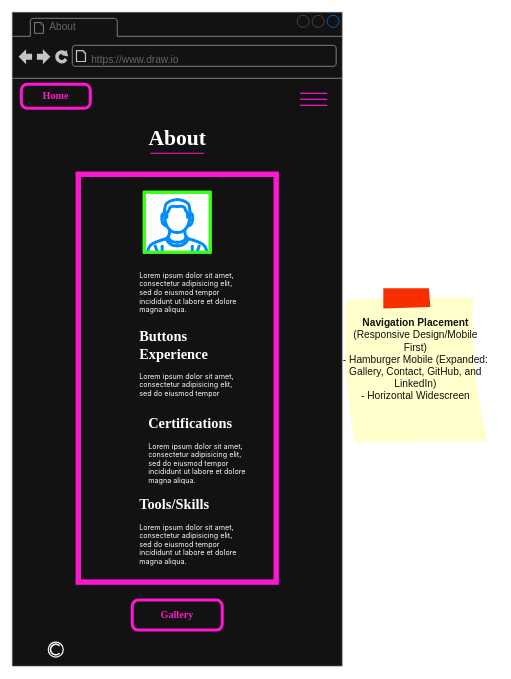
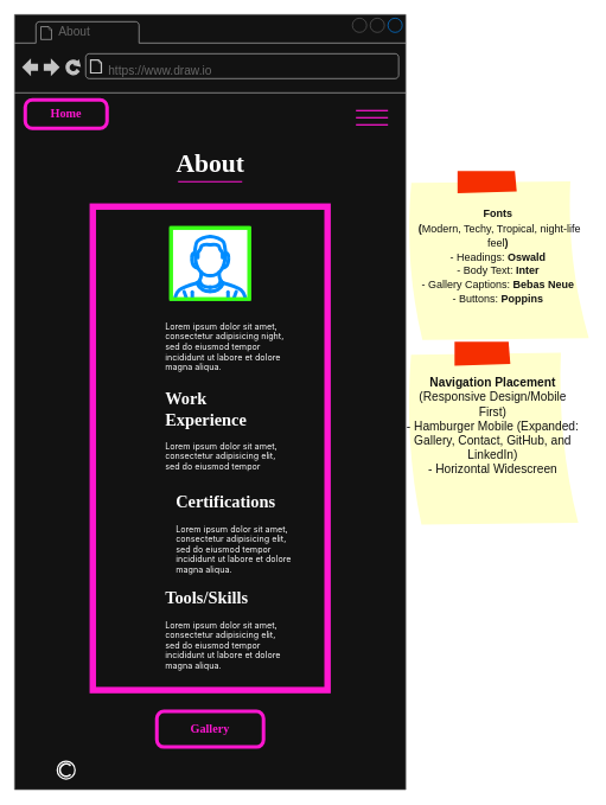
+ <mxCell id="19" value="&lt;b&gt;&lt;font style=&quot;font-size: 15px; color: rgb(18, 18, 18);&quot;&gt;Fonts&lt;/font&gt;&lt;/b&gt;&lt;div&gt;&lt;font style=&quot;font-size: 15px; color: rgb(18, 18, 18);&quot;&gt;&lt;b&gt;&amp;nbsp;(&lt;/b&gt;&lt;span&gt;Modern, Techy, Tropical, night-life feel&lt;/span&gt;&lt;b&gt;)&lt;/b&gt;&lt;br&gt;&lt;div style=&quot;&quot;&gt;&lt;span style=&quot;background-color: transparent;&quot;&gt;- Headings: &lt;b&gt;Oswald&lt;/b&gt;&lt;/span&gt;&lt;/div&gt;&lt;/font&gt;&lt;div style=&quot;&quot;&gt;&lt;font style=&quot;font-size: 15px; color: rgb(18, 18, 18);&quot;&gt;&lt;span&gt;- Body Text: &lt;b&gt;Inter&lt;/b&gt;&lt;/span&gt;&lt;br&gt;&lt;/font&gt;&lt;/div&gt;&lt;div style=&quot;&quot;&gt;&lt;font style=&quot;font-size: 15px; color: rgb(18, 18, 18);&quot;&gt;&lt;span&gt;- Gallery Captions: &lt;b&gt;Bebas Neue&lt;/b&gt;&lt;/span&gt;&lt;span&gt;&lt;br&gt;&lt;/span&gt;&lt;/font&gt;&lt;/div&gt;&lt;div style=&quot;&quot;&gt;&lt;span&gt;&lt;font style=&quot;font-size: 15px; color: rgb(18, 18, 18);&quot;&gt;- Buttons: &lt;b style=&quot;&quot;&gt;Poppins&lt;/b&gt;&lt;/font&gt;&lt;/span&gt;&lt;span style=&quot;color: rgb(102, 102, 102);&quot;&gt;&lt;br&gt;&lt;/span&gt;&lt;/div&gt;&lt;/div&gt;" style="strokeWidth=1;shadow=0;dashed=0;align=center;html=1;shape=mxgraph.mockup.text.stickyNote2;fontColor=#666666;mainText=;fontSize=17;whiteSpace=wrap;fillColor=#ffffcc;strokeColor=#F62E00;" parent="1" vertex="1"><mxGeometry x="570" y="240" width="260" height="240" as="geometry" /></mxCell>
- <mxCell id="10" value="&lt;h1 style=&quot;margin-top: 0px;&quot;&gt;&lt;br&gt;&lt;/h1&gt;&lt;p&gt;&lt;font&gt;&lt;font style=&quot;&quot; data-font-src=&quot;https://fonts.googleapis.com/css?family=Inter&quot; face=&quot;Inter&quot;&gt;&lt;font style=&quot;color: rgb(255, 255, 255);&quot;&gt;Lorem ipsum dolor sit amet, consectetur adipisicing elit, sed do eiusmod tempor incididunt ut labore et dolore magna aliqua&lt;/font&gt;&lt;/font&gt;&lt;font style=&quot;color: rgb(255, 255, 255);&quot;&gt;.&lt;/font&gt;&lt;/font&gt;&lt;/p&gt;" style="text;html=1;whiteSpace=wrap;overflow=hidden;rounded=0;" parent="2" vertex="1"><mxGeometry x="210" y="380" width="180" height="130" as="geometry" /></mxCell>
+ <mxCell id="10" value="&lt;h1 style=&quot;margin-top: 0px;&quot;&gt;&lt;br&gt;&lt;/h1&gt;&lt;p&gt;&lt;font&gt;&lt;font style=&quot;&quot; data-font-src=&quot;https://fonts.googleapis.com/css?family=Inter&quot; face=&quot;Inter&quot;&gt;&lt;font style=&quot;color: rgb(255, 255, 255);&quot;&gt;Lorem ipsum dolor sit amet, consectetur adipisicing night, sed do eiusmod tempor incididunt ut labore et dolore magna aliqua&lt;/font&gt;&lt;/font&gt;&lt;font style=&quot;color: rgb(255, 255, 255);&quot;&gt;.&lt;/font&gt;&lt;/font&gt;&lt;/p&gt;" style="text;html=1;whiteSpace=wrap;overflow=hidden;rounded=0;" parent="2" vertex="1"><mxGeometry x="210" y="380" width="180" height="130" as="geometry" /></mxCell>
- <mxCell id="7" value="&lt;h1 style=&quot;margin-top: 0px;&quot;&gt;&lt;font style=&quot;color: rgb(255, 255, 255);&quot; data-font-src=&quot;https://fonts.googleapis.com/css?family=Oswald&quot; face=&quot;Oswald&quot;&gt;Buttons Experience&lt;/font&gt;&lt;/h1&gt;&lt;p&gt;&lt;font&gt;&lt;font style=&quot;&quot; data-font-src=&quot;https://fonts.googleapis.com/css?family=Inter&quot; face=&quot;Inter&quot;&gt;&lt;font style=&quot;color: rgb(255, 255, 255);&quot;&gt;Lorem ipsum dolor sit amet, consectetur adipisicing elit, sed do eiusmod tempor incididunt ut labore et dolore magna aliqua&lt;/font&gt;&lt;/font&gt;&lt;font style=&quot;color: rgb(255, 255, 255);&quot;&gt;.&lt;/font&gt;&lt;/font&gt;&lt;/p&gt;" style="text;html=1;whiteSpace=wrap;overflow=hidden;rounded=0;" parent="2" vertex="1"><mxGeometry x="210" y="520" width="180" height="120" as="geometry" /></mxCell>
+ <mxCell id="7" value="&lt;h1 style=&quot;margin-top: 0px;&quot;&gt;&lt;font style=&quot;color: rgb(255, 255, 255);&quot; data-font-src=&quot;https://fonts.googleapis.com/css?family=Oswald&quot; face=&quot;Oswald&quot;&gt;Work Experience&lt;/font&gt;&lt;/h1&gt;&lt;p&gt;&lt;font&gt;&lt;font style=&quot;&quot; data-font-src=&quot;https://fonts.googleapis.com/css?family=Inter&quot; face=&quot;Inter&quot;&gt;&lt;font style=&quot;color: rgb(255, 255, 255);&quot;&gt;Lorem ipsum dolor sit amet, consectetur adipisicing elit, sed do eiusmod tempor incididunt ut labore et dolore magna aliqua&lt;/font&gt;&lt;/font&gt;&lt;font style=&quot;color: rgb(255, 255, 255);&quot;&gt;.&lt;/font&gt;&lt;/font&gt;&lt;/p&gt;" style="text;html=1;whiteSpace=wrap;overflow=hidden;rounded=0;" parent="2" vertex="1"><mxGeometry x="210" y="520" width="180" height="120" as="geometry" /></mxCell>
